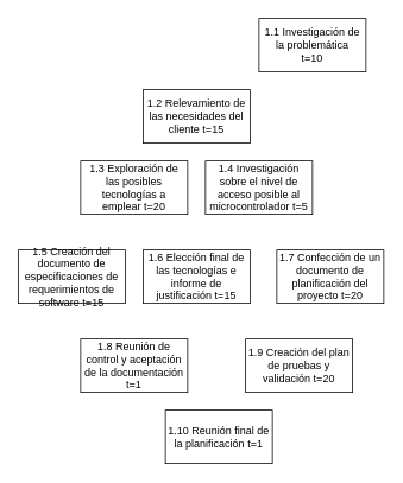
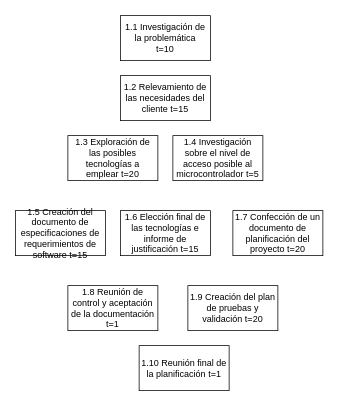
- <mxCell id="2" value="1.1 Investigación de la problemática&lt;br&gt;t=10" style="rounded=0;whiteSpace=wrap;html=1;" vertex="1" parent="1"><mxGeometry x="290" y="20" width="120" height="60" as="geometry" /></mxCell>
+ <mxCell id="2" value="1.1 Investigación de la problemática&lt;br&gt;t=10" style="rounded=0;whiteSpace=wrap;html=1;" vertex="1" parent="1"><mxGeometry x="160" y="20" width="120" height="60" as="geometry" /></mxCell>
- <mxCell id="10" value="1.9 Creación del plan de pruebas y validación t=20" style="rounded=0;whiteSpace=wrap;html=1;" vertex="1" parent="1"><mxGeometry x="275" y="380" width="120" height="60" as="geometry" /></mxCell>
+ <mxCell id="10" value="1.9 Creación del plan de pruebas y validación t=20" style="rounded=0;whiteSpace=wrap;html=1;" vertex="1" parent="1"><mxGeometry x="250" y="380" width="120" height="60" as="geometry" /></mxCell>
